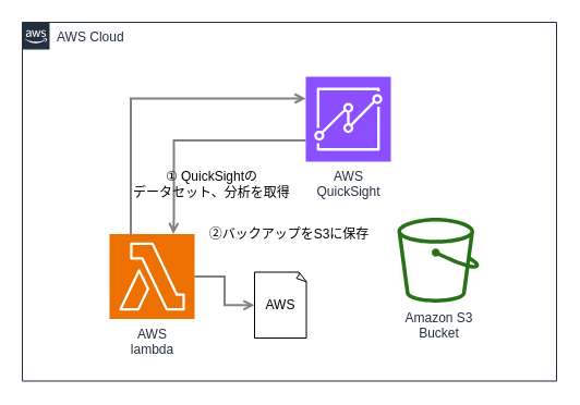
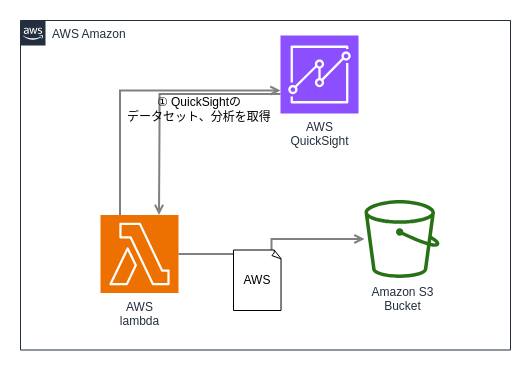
- <mxCell id="2" value="AWS Cloud" style="points=[[0,0],[0.25,0],[0.5,0],[0.75,0],[1,0],[1,0.25],[1,0.5],[1,0.75],[1,1],[0.75,1],[0.5,1],[0.25,1],[0,1],[0,0.75],[0,0.5],[0,0.25]];outlineConnect=0;gradientColor=none;html=1;whiteSpace=wrap;fontSize=12;fontStyle=0;shape=mxgraph.aws4.group;grIcon=mxgraph.aws4.group_aws_cloud_alt;strokeColor=#232F3E;fillColor=none;verticalAlign=top;align=left;spacingLeft=30;fontColor=#232F3E;dashed=0;labelBackgroundColor=#ffffff;container=1;pointerEvents=0;collapsible=0;recursiveResize=0;" parent="1" vertex="1"><mxGeometry x="20" y="20" width="490" height="329.5" as="geometry" /></mxCell>
+ <mxCell id="2" value="AWS Amazon" style="points=[[0,0],[0.25,0],[0.5,0],[0.75,0],[1,0],[1,0.25],[1,0.5],[1,0.75],[1,1],[0.75,1],[0.5,1],[0.25,1],[0,1],[0,0.75],[0,0.5],[0,0.25]];outlineConnect=0;gradientColor=none;html=1;whiteSpace=wrap;fontSize=12;fontStyle=0;shape=mxgraph.aws4.group;grIcon=mxgraph.aws4.group_aws_cloud_alt;strokeColor=#232F3E;fillColor=none;verticalAlign=top;align=left;spacingLeft=30;fontColor=#232F3E;dashed=0;labelBackgroundColor=#ffffff;container=1;pointerEvents=0;collapsible=0;recursiveResize=0;" parent="1" vertex="1"><mxGeometry x="20" y="20" width="490" height="329.5" as="geometry" /></mxCell>
- <mxCell id="6" value="AWS&lt;div&gt;QuickSight&lt;/div&gt;" style="sketch=0;points=[[0,0,0],[0.25,0,0],[0.5,0,0],[0.75,0,0],[1,0,0],[0,1,0],[0.25,1,0],[0.5,1,0],[0.75,1,0],[1,1,0],[0,0.25,0],[0,0.5,0],[0,0.75,0],[1,0.25,0],[1,0.5,0],[1,0.75,0]];outlineConnect=0;fontColor=#232F3E;fillColor=#8C4FFF;strokeColor=#ffffff;dashed=0;verticalLabelPosition=bottom;verticalAlign=top;align=center;html=1;fontSize=12;fontStyle=0;aspect=fixed;shape=mxgraph.aws4.resourceIcon;resIcon=mxgraph.aws4.quicksight;" vertex="1" parent="2"><mxGeometry x="260" y="50" width="78" height="78" as="geometry" /></mxCell>
+ <mxCell id="6" value="AWS&lt;div&gt;QuickSight&lt;/div&gt;" style="sketch=0;points=[[0,0,0],[0.25,0,0],[0.5,0,0],[0.75,0,0],[1,0,0],[0,1,0],[0.25,1,0],[0.5,1,0],[0.75,1,0],[1,1,0],[0,0.25,0],[0,0.5,0],[0,0.75,0],[1,0.25,0],[1,0.5,0],[1,0.75,0]];outlineConnect=0;fontColor=#232F3E;fillColor=#8C4FFF;strokeColor=#ffffff;dashed=0;verticalLabelPosition=bottom;verticalAlign=top;align=center;html=1;fontSize=12;fontStyle=0;aspect=fixed;shape=mxgraph.aws4.resourceIcon;resIcon=mxgraph.aws4.quicksight;" vertex="1" parent="2"><mxGeometry x="260" y="15" width="78" height="78" as="geometry" /></mxCell>
- <mxCell id="10" value="① QuickSightの&lt;div&gt;データセット、分析を取得&lt;/div&gt;" style="text;html=1;align=center;verticalAlign=middle;whiteSpace=wrap;rounded=0;" vertex="1" parent="2"><mxGeometry x="99" y="134" width="150" height="30" as="geometry" /></mxCell>
+ <mxCell id="10" value="① QuickSightの&lt;div&gt;データセット、分析を取得&lt;/div&gt;" style="text;html=1;align=center;verticalAlign=middle;whiteSpace=wrap;rounded=0;" vertex="1" parent="2"><mxGeometry x="104" y="74" width="150" height="30" as="geometry" /></mxCell>
- <mxCell id="11" value="②バックアップをS3に保存" style="text;html=1;align=center;verticalAlign=middle;whiteSpace=wrap;rounded=0;" vertex="1" parent="2"><mxGeometry x="170" y="180" width="150" height="30" as="geometry" /></mxCell>
- <mxCell id="7" style="edgeStyle=orthogonalEdgeStyle;rounded=0;orthogonalLoop=1;jettySize=auto;html=1;startArrow=none;startFill=0;endArrow=open;endFill=0;strokeColor=#808080;strokeWidth=2;exitX=1;exitY=0.5;exitDx=0;exitDy=0;exitPerimeter=0;" parent="2" source="3" target="9" edge="1"><mxGeometry relative="1" as="geometry"><mxPoint x="184" y="239.5" as="sourcePoint" /><mxPoint x="357" y="239.5" as="targetPoint" /></mxGeometry></mxCell>
+ <mxCell id="7" style="edgeStyle=orthogonalEdgeStyle;rounded=0;orthogonalLoop=1;jettySize=auto;html=1;startArrow=none;startFill=0;endArrow=open;endFill=0;strokeColor=#808080;strokeWidth=2;exitX=1;exitY=0.5;exitDx=0;exitDy=0;exitPerimeter=0;" parent="2" source="3" target="4" edge="1"><mxGeometry relative="1" as="geometry"><mxPoint x="184" y="239.5" as="sourcePoint" /><mxPoint x="357" y="239.5" as="targetPoint" /></mxGeometry></mxCell>
